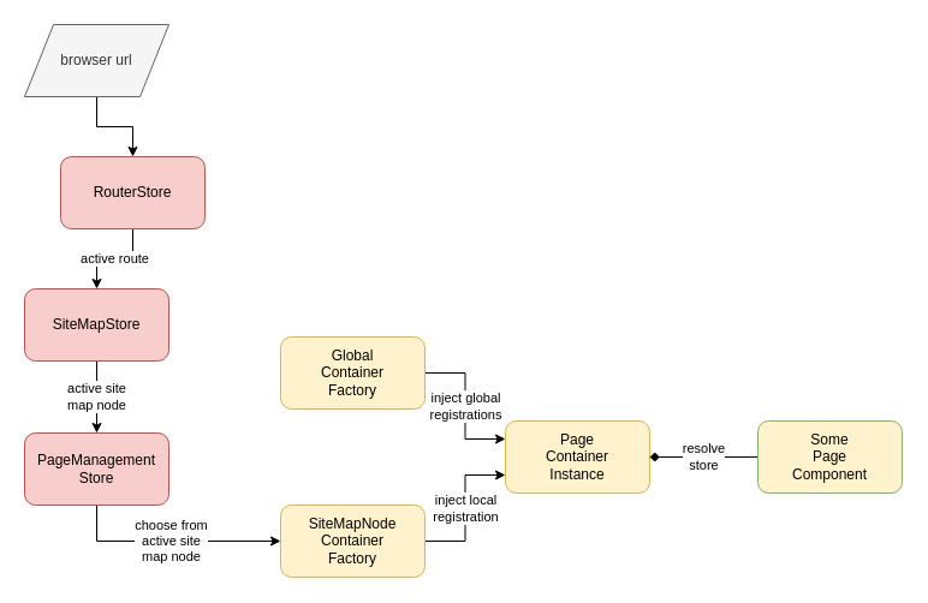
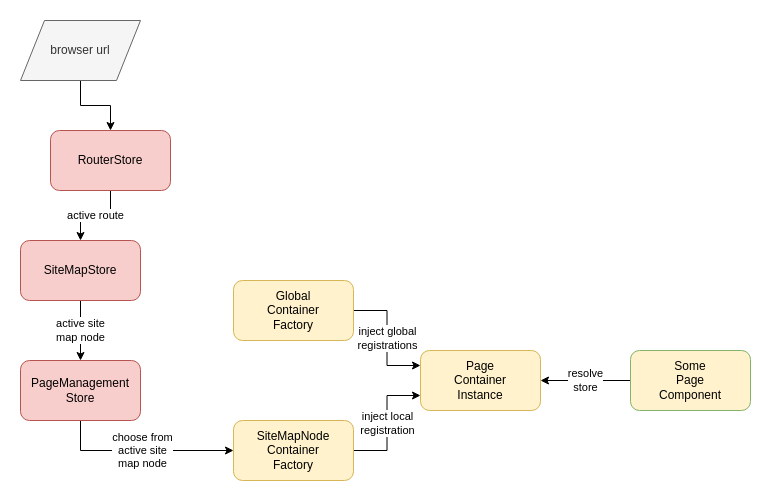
- <mxCell id="15" value="resolve&lt;br&gt;store" style="edgeStyle=orthogonalEdgeStyle;rounded=0;orthogonalLoop=1;jettySize=auto;html=1;exitX=0;exitY=0.5;exitDx=0;exitDy=0;endArrow=diamond;" edge="1" parent="1" source="16" target="8"><mxGeometry relative="1" as="geometry" /></mxCell>
+ <mxCell id="15" value="resolve&lt;br&gt;store" style="edgeStyle=orthogonalEdgeStyle;rounded=0;orthogonalLoop=1;jettySize=auto;html=1;exitX=0;exitY=0.5;exitDx=0;exitDy=0;" edge="1" parent="1" source="16" target="8"><mxGeometry relative="1" as="geometry" /></mxCell>
